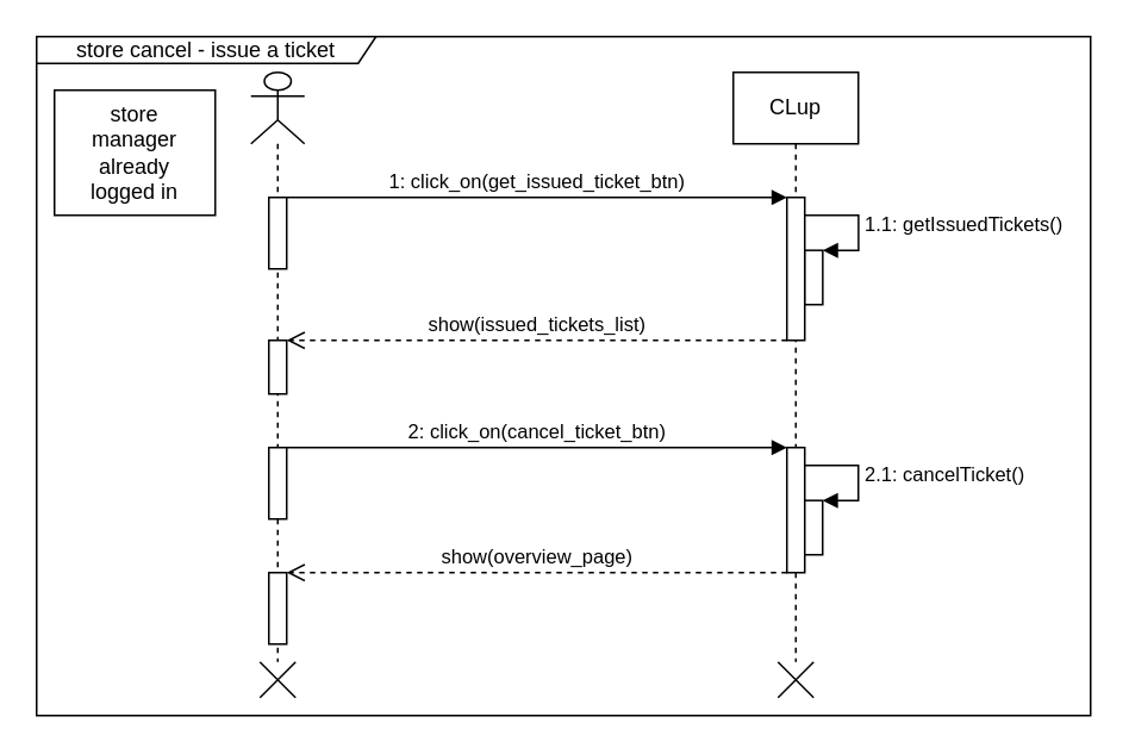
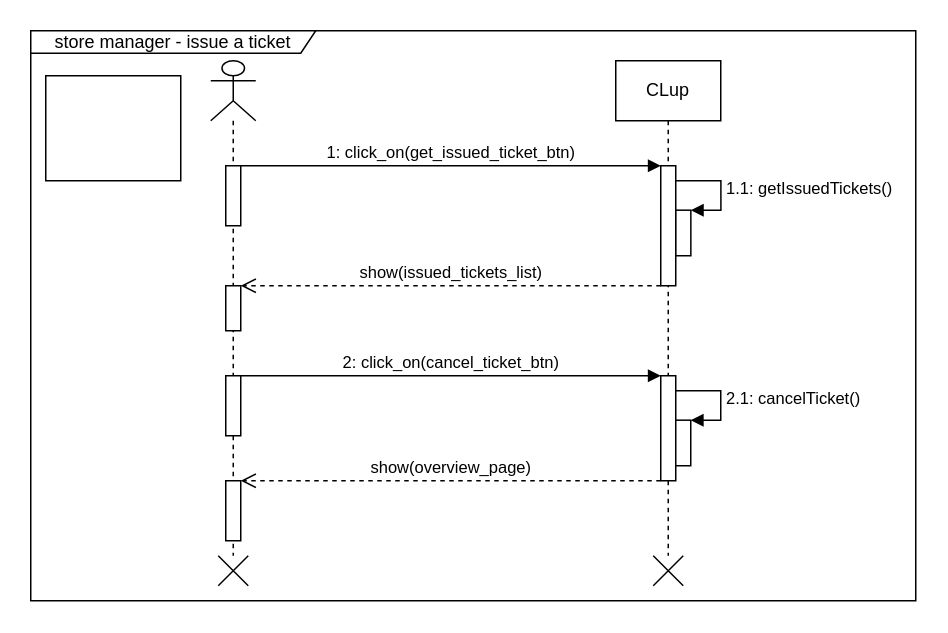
- <mxCell id="2" value="store cancel - issue a ticket" style="shape=umlFrame;whiteSpace=wrap;html=1;width=190;height=15;" parent="1" vertex="1"><mxGeometry x="20" y="20" width="590" height="380" as="geometry" /></mxCell>
+ <mxCell id="2" value="store manager - issue a ticket" style="shape=umlFrame;whiteSpace=wrap;html=1;width=190;height=15;" parent="1" vertex="1"><mxGeometry x="20" y="20" width="590" height="380" as="geometry" /></mxCell>
- <mxCell id="8" value="store manager already logged in" style="text;html=1;strokeColor=none;fillColor=none;align=center;verticalAlign=middle;whiteSpace=wrap;rounded=0;" parent="1" vertex="1"><mxGeometry x="40" y="75" width="70" height="20" as="geometry" /></mxCell>
